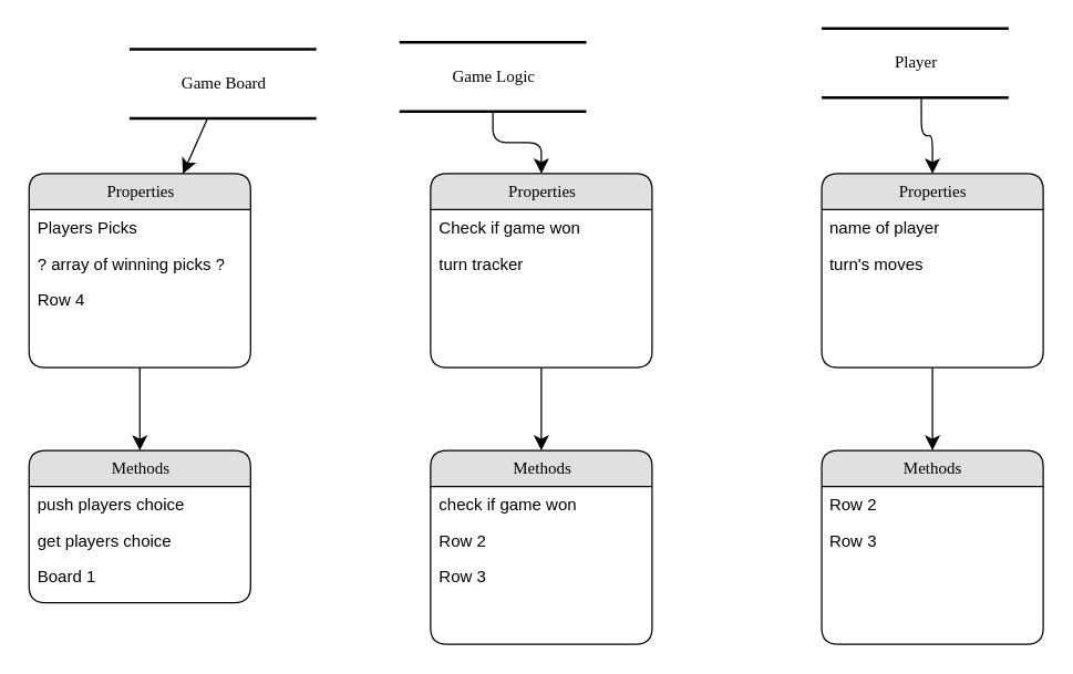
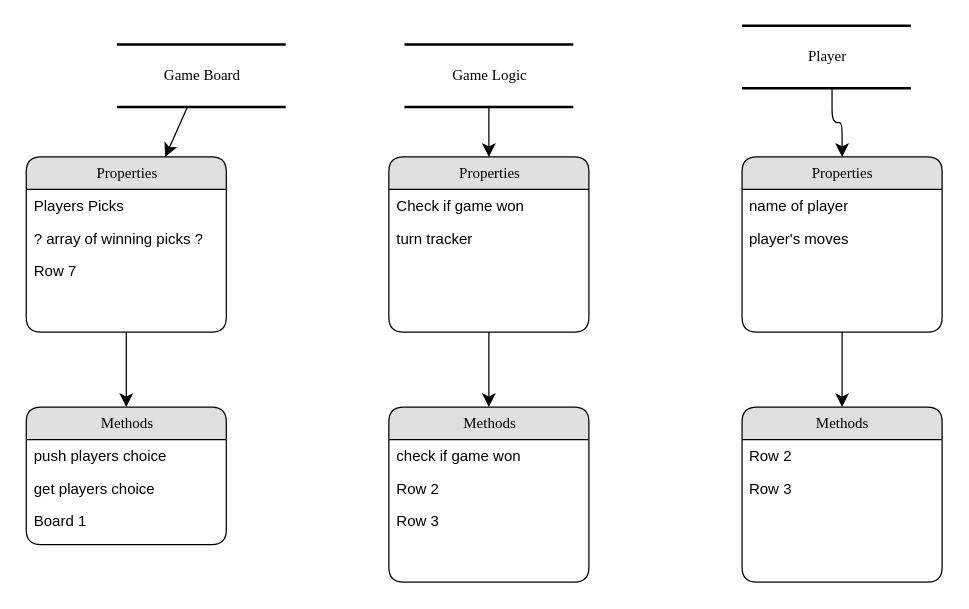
- <mxCell id="14" value="Game Logic" style="html=1;rounded=0;shadow=0;comic=0;labelBackgroundColor=none;strokeWidth=2;fontFamily=Verdana;fontSize=12;align=center;shape=mxgraph.ios7ui.horLines;" parent="1" vertex="1"><mxGeometry x="288" y="30" width="135" height="50" as="geometry" /></mxCell>
+ <mxCell id="14" value="Game Logic" style="html=1;rounded=0;shadow=0;comic=0;labelBackgroundColor=none;strokeWidth=2;fontFamily=Verdana;fontSize=12;align=center;shape=mxgraph.ios7ui.horLines;" parent="1" vertex="1"><mxGeometry x="323" y="35" width="135" height="50" as="geometry" /></mxCell>
- <mxCell id="26" value="turn's moves" style="text;html=1;strokeColor=none;fillColor=none;spacingLeft=4;spacingRight=4;whiteSpace=wrap;overflow=hidden;rotatable=0;points=[[0,0.5],[1,0.5]];portConstraint=eastwest;" vertex="1" parent="24"><mxGeometry y="52" width="160" height="26" as="geometry" /></mxCell>
+ <mxCell id="26" value="player's moves" style="text;html=1;strokeColor=none;fillColor=none;spacingLeft=4;spacingRight=4;whiteSpace=wrap;overflow=hidden;rotatable=0;points=[[0,0.5],[1,0.5]];portConstraint=eastwest;" vertex="1" parent="24"><mxGeometry y="52" width="160" height="26" as="geometry" /></mxCell>
- <mxCell id="10" value="Row 4" style="text;html=1;strokeColor=none;fillColor=none;spacingLeft=4;spacingRight=4;whiteSpace=wrap;overflow=hidden;rotatable=0;points=[[0,0.5],[1,0.5]];portConstraint=eastwest;" parent="7" vertex="1"><mxGeometry y="78" width="160" height="26" as="geometry" /></mxCell>
+ <mxCell id="10" value="Row 7" style="text;html=1;strokeColor=none;fillColor=none;spacingLeft=4;spacingRight=4;whiteSpace=wrap;overflow=hidden;rotatable=0;points=[[0,0.5],[1,0.5]];portConstraint=eastwest;" parent="7" vertex="1"><mxGeometry y="78" width="160" height="26" as="geometry" /></mxCell>
